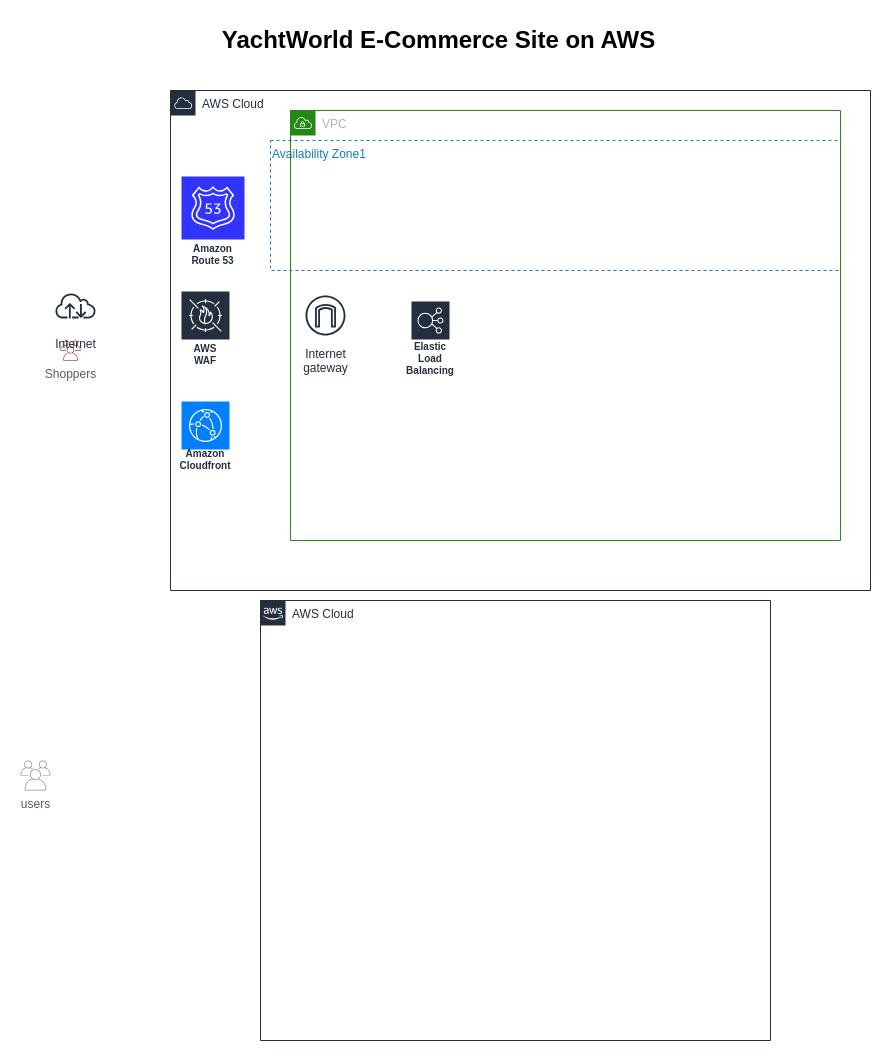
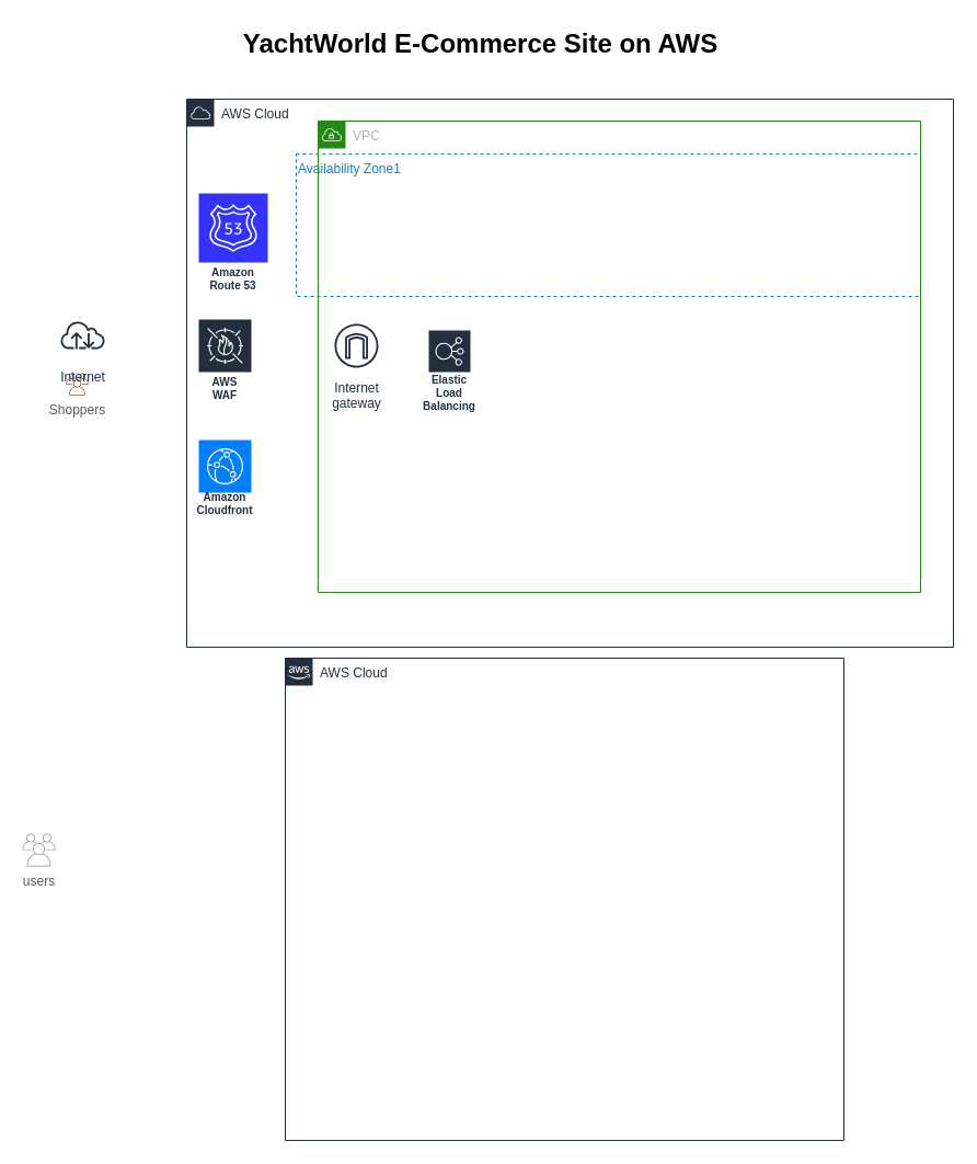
- <mxCell id="12" value="Elastic Load Balancing" style="sketch=0;outlineConnect=0;fontColor=#232F3E;gradientColor=none;strokeColor=#ffffff;fillColor=#232F3E;dashed=0;verticalLabelPosition=middle;verticalAlign=bottom;align=center;html=1;whiteSpace=wrap;fontSize=10;fontStyle=1;spacing=3;shape=mxgraph.aws4.productIcon;prIcon=mxgraph.aws4.elastic_load_balancing;" vertex="1" parent="10"><mxGeometry x="120" y="190" width="40" height="80" as="geometry" /></mxCell>
+ <mxCell id="12" value="Elastic Load Balancing" style="sketch=0;outlineConnect=0;fontColor=#232F3E;gradientColor=none;strokeColor=#ffffff;fillColor=#232F3E;dashed=0;verticalLabelPosition=middle;verticalAlign=bottom;align=center;html=1;whiteSpace=wrap;fontSize=10;fontStyle=1;spacing=3;shape=mxgraph.aws4.productIcon;prIcon=mxgraph.aws4.elastic_load_balancing;" vertex="1" parent="10"><mxGeometry x="100" y="190" width="40" height="80" as="geometry" /></mxCell>
